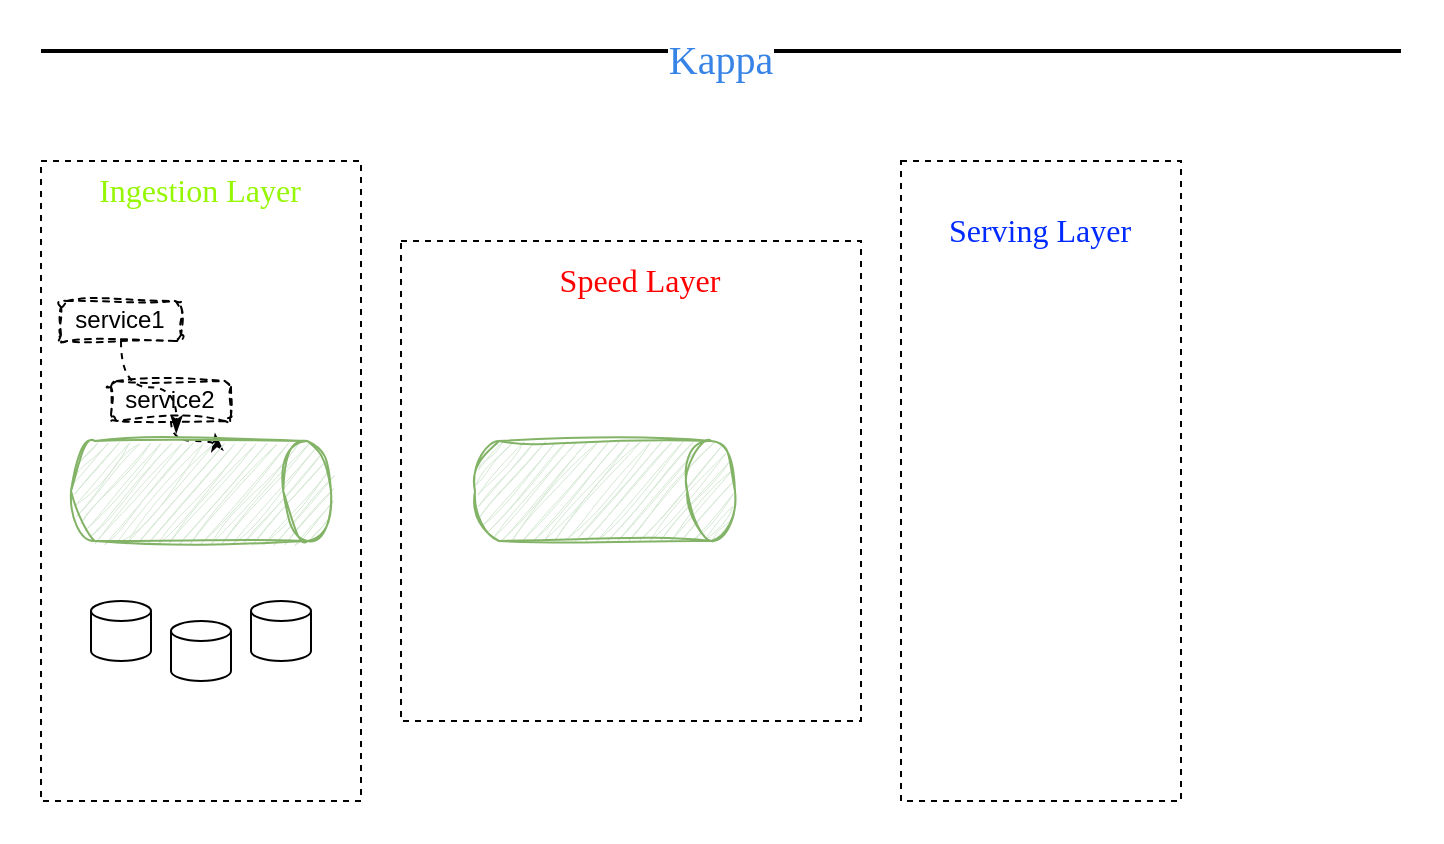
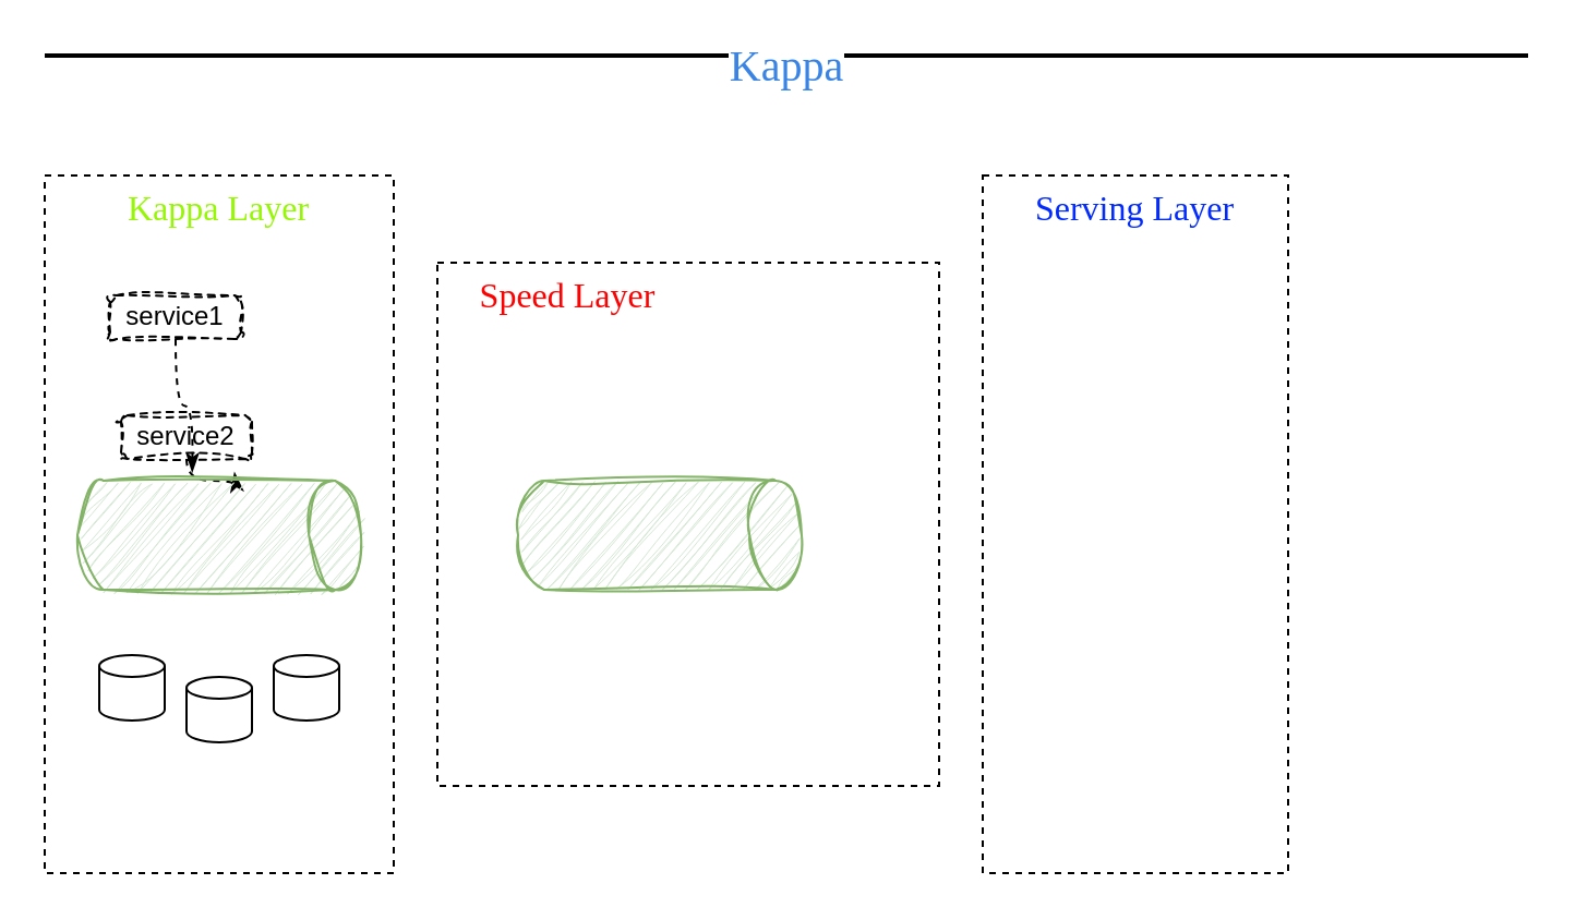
- <mxCell id="6" value="Ingestion Layer" style="text;html=1;strokeColor=none;fillColor=none;align=center;verticalAlign=middle;whiteSpace=wrap;rounded=0;fontFamily=Architects Daughter;fontSource=https%3A%2F%2Ffonts.googleapis.com%2Fcss%3Ffamily%3DArchitects%2BDaughter;fontSize=16;fontColor=#95f702;" parent="1" vertex="1"><mxGeometry x="20" y="80" width="160" height="30" as="geometry" /></mxCell>
+ <mxCell id="6" value="Kappa Layer" style="text;html=1;strokeColor=none;fillColor=none;align=center;verticalAlign=middle;whiteSpace=wrap;rounded=0;fontFamily=Architects Daughter;fontSource=https%3A%2F%2Ffonts.googleapis.com%2Fcss%3Ffamily%3DArchitects%2BDaughter;fontSize=16;fontColor=#95f702;" parent="1" vertex="1"><mxGeometry x="20" y="80" width="160" height="30" as="geometry" /></mxCell>
- <mxCell id="8" value="Serving Layer" style="text;html=1;strokeColor=none;fillColor=none;align=center;verticalAlign=middle;whiteSpace=wrap;rounded=0;fontFamily=Architects Daughter;fontSource=https%3A%2F%2Ffonts.googleapis.com%2Fcss%3Ffamily%3DArchitects%2BDaughter;fontSize=16;fontColor=#002aff;" parent="1" vertex="1"><mxGeometry x="460" y="100" width="120" height="30" as="geometry" /></mxCell>
+ <mxCell id="8" value="Serving Layer" style="text;html=1;strokeColor=none;fillColor=none;align=center;verticalAlign=middle;whiteSpace=wrap;rounded=0;fontFamily=Architects Daughter;fontSource=https%3A%2F%2Ffonts.googleapis.com%2Fcss%3Ffamily%3DArchitects%2BDaughter;fontSize=16;fontColor=#002aff;" parent="1" vertex="1"><mxGeometry x="460" y="80" width="120" height="30" as="geometry" /></mxCell>
- <mxCell id="7" value="Speed Layer" style="text;html=1;strokeColor=none;fillColor=none;align=center;verticalAlign=middle;whiteSpace=wrap;rounded=0;fontFamily=Architects Daughter;fontSource=https%3A%2F%2Ffonts.googleapis.com%2Fcss%3Ffamily%3DArchitects%2BDaughter;fontSize=16;fontColor=#ff0000;" parent="1" vertex="1"><mxGeometry x="270" y="125" width="100" height="30" as="geometry" /></mxCell>
+ <mxCell id="7" value="Speed Layer" style="text;html=1;strokeColor=none;fillColor=none;align=center;verticalAlign=middle;whiteSpace=wrap;rounded=0;fontFamily=Architects Daughter;fontSource=https%3A%2F%2Ffonts.googleapis.com%2Fcss%3Ffamily%3DArchitects%2BDaughter;fontSize=16;fontColor=#ff0000;" parent="1" vertex="1"><mxGeometry x="210" y="120" width="100" height="30" as="geometry" /></mxCell>
- <mxCell id="9" value="service1" style="rounded=1;whiteSpace=wrap;html=1;sketch=1;curveFitting=1;jiggle=2;strokeColor=default;dashed=1;glass=0;" parent="1" vertex="1"><mxGeometry x="30" y="150" width="60" height="20" as="geometry" /></mxCell>
+ <mxCell id="9" value="service1" style="rounded=1;whiteSpace=wrap;html=1;sketch=1;curveFitting=1;jiggle=2;strokeColor=default;dashed=1;glass=0;" parent="1" vertex="1"><mxGeometry x="50" y="135" width="60" height="20" as="geometry" /></mxCell>
